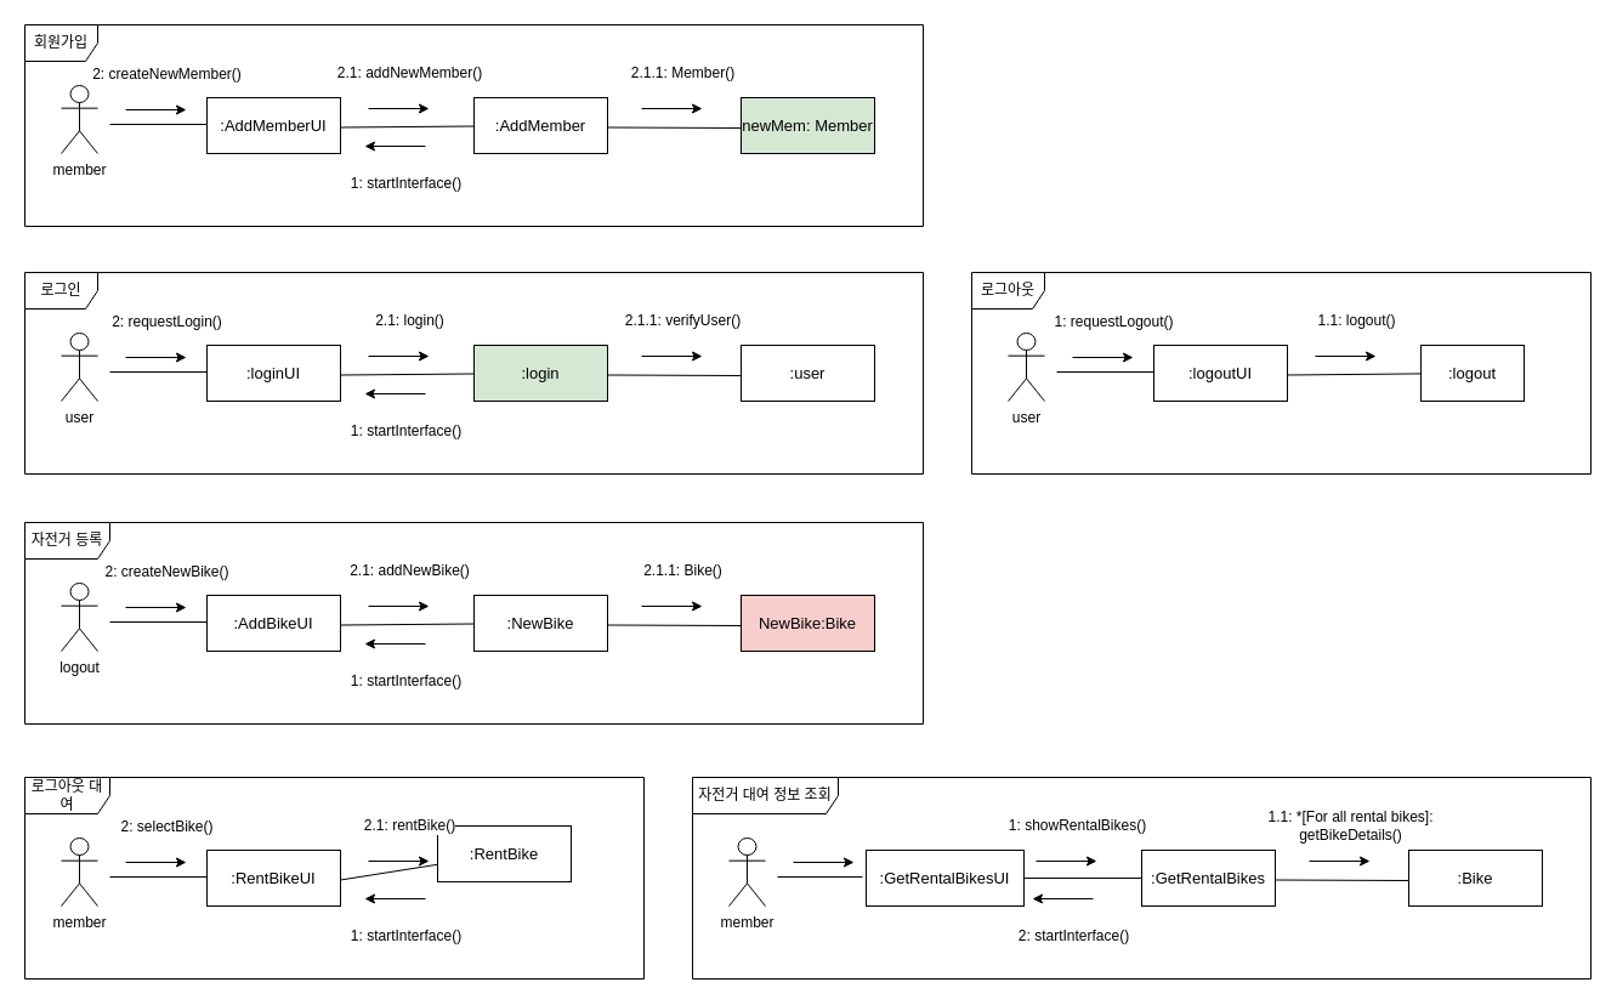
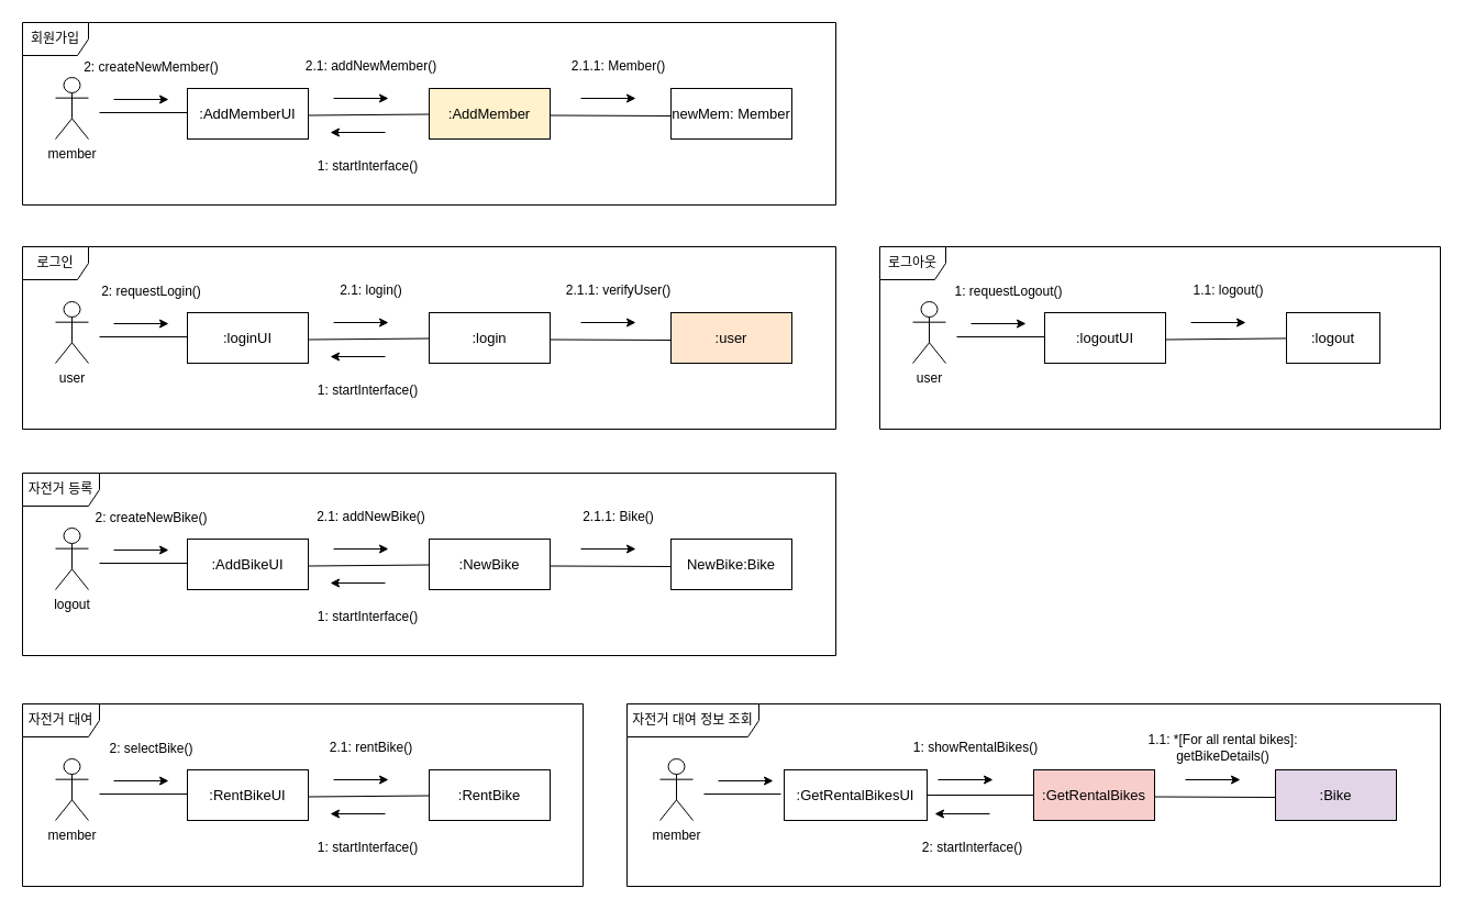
- <mxCell id="5" value=":AddMember" style="html=1;whiteSpace=wrap;fontSize=13;" vertex="1" parent="1"><mxGeometry x="390" y="80" width="110" height="46" as="geometry" /></mxCell>
+ <mxCell id="5" value=":AddMember" style="html=1;whiteSpace=wrap;fontSize=13;fillColor=#fff2cc;" vertex="1" parent="1"><mxGeometry x="390" y="80" width="110" height="46" as="geometry" /></mxCell>
- <mxCell id="6" value="newMem: Member" style="html=1;whiteSpace=wrap;fontSize=13;fillColor=#d5e8d4;" vertex="1" parent="1"><mxGeometry x="610" y="80" width="110" height="46" as="geometry" /></mxCell>
+ <mxCell id="6" value="newMem: Member" style="html=1;whiteSpace=wrap;fontSize=13;" vertex="1" parent="1"><mxGeometry x="610" y="80" width="110" height="46" as="geometry" /></mxCell>
- <mxCell id="21" value=":login" style="html=1;whiteSpace=wrap;fontSize=13;fillColor=#d5e8d4;" vertex="1" parent="1"><mxGeometry x="390" y="284" width="110" height="46" as="geometry" /></mxCell>
+ <mxCell id="21" value=":login" style="html=1;whiteSpace=wrap;fontSize=13;" vertex="1" parent="1"><mxGeometry x="390" y="284" width="110" height="46" as="geometry" /></mxCell>
- <mxCell id="22" value=":user" style="html=1;whiteSpace=wrap;fontSize=13;" vertex="1" parent="1"><mxGeometry x="610" y="284" width="110" height="46" as="geometry" /></mxCell>
+ <mxCell id="22" value=":user" style="html=1;whiteSpace=wrap;fontSize=13;fillColor=#ffe6cc;" vertex="1" parent="1"><mxGeometry x="610" y="284" width="110" height="46" as="geometry" /></mxCell>
- <mxCell id="48" value="NewBike:Bike" style="html=1;whiteSpace=wrap;fontSize=13;fillColor=#f8cecc;" vertex="1" parent="1"><mxGeometry x="610" y="490" width="110" height="46" as="geometry" /></mxCell>
+ <mxCell id="48" value="NewBike:Bike" style="html=1;whiteSpace=wrap;fontSize=13;" vertex="1" parent="1"><mxGeometry x="610" y="490" width="110" height="46" as="geometry" /></mxCell>
- <mxCell id="61" value="로그아웃 대여" style="shape=umlFrame;whiteSpace=wrap;html=1;pointerEvents=0;width=70;height=30;" vertex="1" parent="1"><mxGeometry x="20" y="640" width="510" height="166" as="geometry" /></mxCell>
+ <mxCell id="61" value="자전거 대여" style="shape=umlFrame;whiteSpace=wrap;html=1;pointerEvents=0;width=70;height=30;" vertex="1" parent="1"><mxGeometry x="20" y="640" width="510" height="166" as="geometry" /></mxCell>
- <mxCell id="63" value=":RentBike" style="html=1;whiteSpace=wrap;fontSize=13;" vertex="1" parent="1"><mxGeometry x="360" y="680" width="110" height="46" as="geometry" /></mxCell>
+ <mxCell id="63" value=":RentBike" style="html=1;whiteSpace=wrap;fontSize=13;" vertex="1" parent="1"><mxGeometry x="390" y="700" width="110" height="46" as="geometry" /></mxCell>
- <mxCell id="75" value=":GetRentalBikes" style="html=1;whiteSpace=wrap;fontSize=13;" vertex="1" parent="1"><mxGeometry x="940" y="700" width="110" height="46" as="geometry" /></mxCell>
+ <mxCell id="75" value=":GetRentalBikes" style="html=1;whiteSpace=wrap;fontSize=13;fillColor=#f8cecc;" vertex="1" parent="1"><mxGeometry x="940" y="700" width="110" height="46" as="geometry" /></mxCell>
- <mxCell id="76" value=":Bike" style="html=1;whiteSpace=wrap;fontSize=13;" vertex="1" parent="1"><mxGeometry x="1160" y="700" width="110" height="46" as="geometry" /></mxCell>
+ <mxCell id="76" value=":Bike" style="html=1;whiteSpace=wrap;fontSize=13;fillColor=#e1d5e7;" vertex="1" parent="1"><mxGeometry x="1160" y="700" width="110" height="46" as="geometry" /></mxCell>
